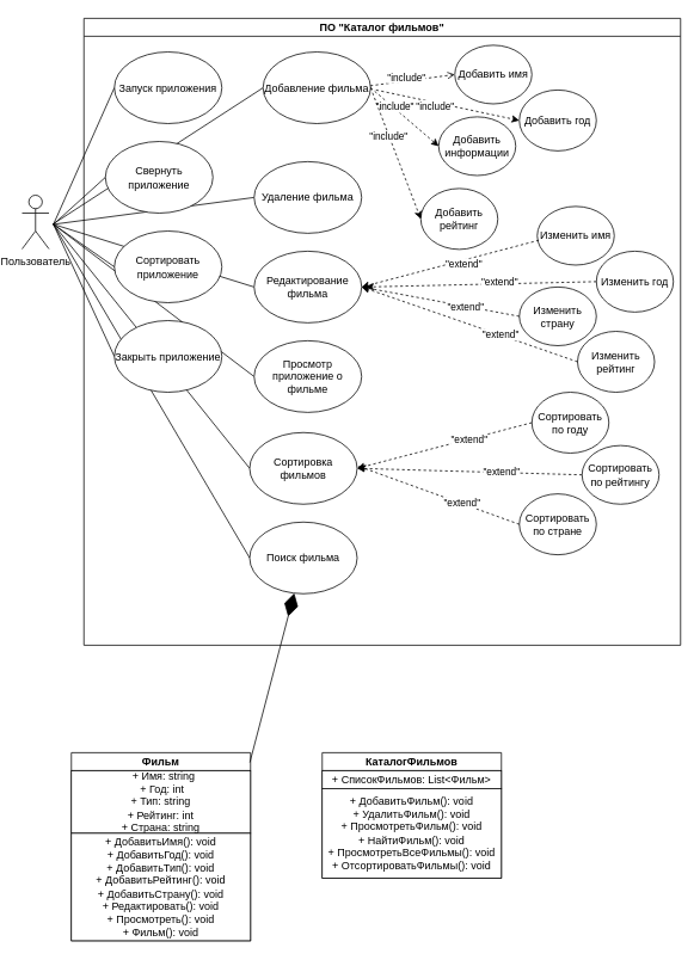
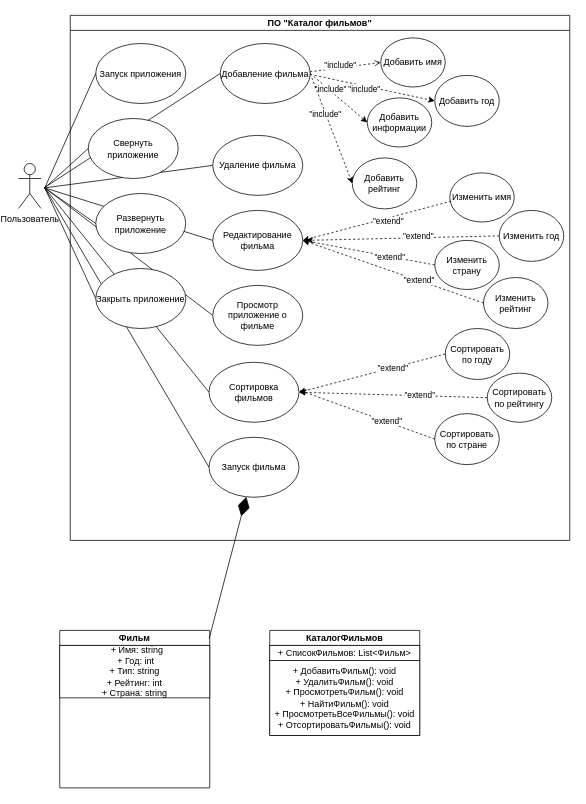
- <mxCell id="12" value="Сортировать приложение" style="ellipse;whiteSpace=wrap;html=1;" parent="8" vertex="1"><mxGeometry x="34" y="237.5" width="120" height="80" as="geometry" /></mxCell>
+ <mxCell id="12" value="Развернуть приложение" style="ellipse;whiteSpace=wrap;html=1;" parent="8" vertex="1"><mxGeometry x="34" y="237.5" width="120" height="80" as="geometry" /></mxCell>
- <mxCell id="19" value="Поиск фильма" style="ellipse;whiteSpace=wrap;html=1;" parent="8" vertex="1"><mxGeometry x="185" y="562.5" width="120" height="80" as="geometry" /></mxCell>
+ <mxCell id="19" value="Запуск фильма" style="ellipse;whiteSpace=wrap;html=1;" parent="8" vertex="1"><mxGeometry x="185" y="562.5" width="120" height="80" as="geometry" /></mxCell>
- <mxCell id="56" value="+ ДобавитьИмя(): void&lt;br&gt;+ ДобавитьГод(): void&lt;br&gt;+ ДобавитьТип(): void&lt;br&gt;+ ДобавитьРейтинг(): void&lt;br&gt;+ ДобавитьСтрану(): void&lt;br&gt;+ Редактировать(): void&lt;br&gt;+ Просмотреть(): void&lt;br&gt;+ Фильм(): void" style="whiteSpace=wrap;html=1;" parent="54" vertex="1"><mxGeometry y="90" width="200" height="120" as="geometry" /></mxCell>
